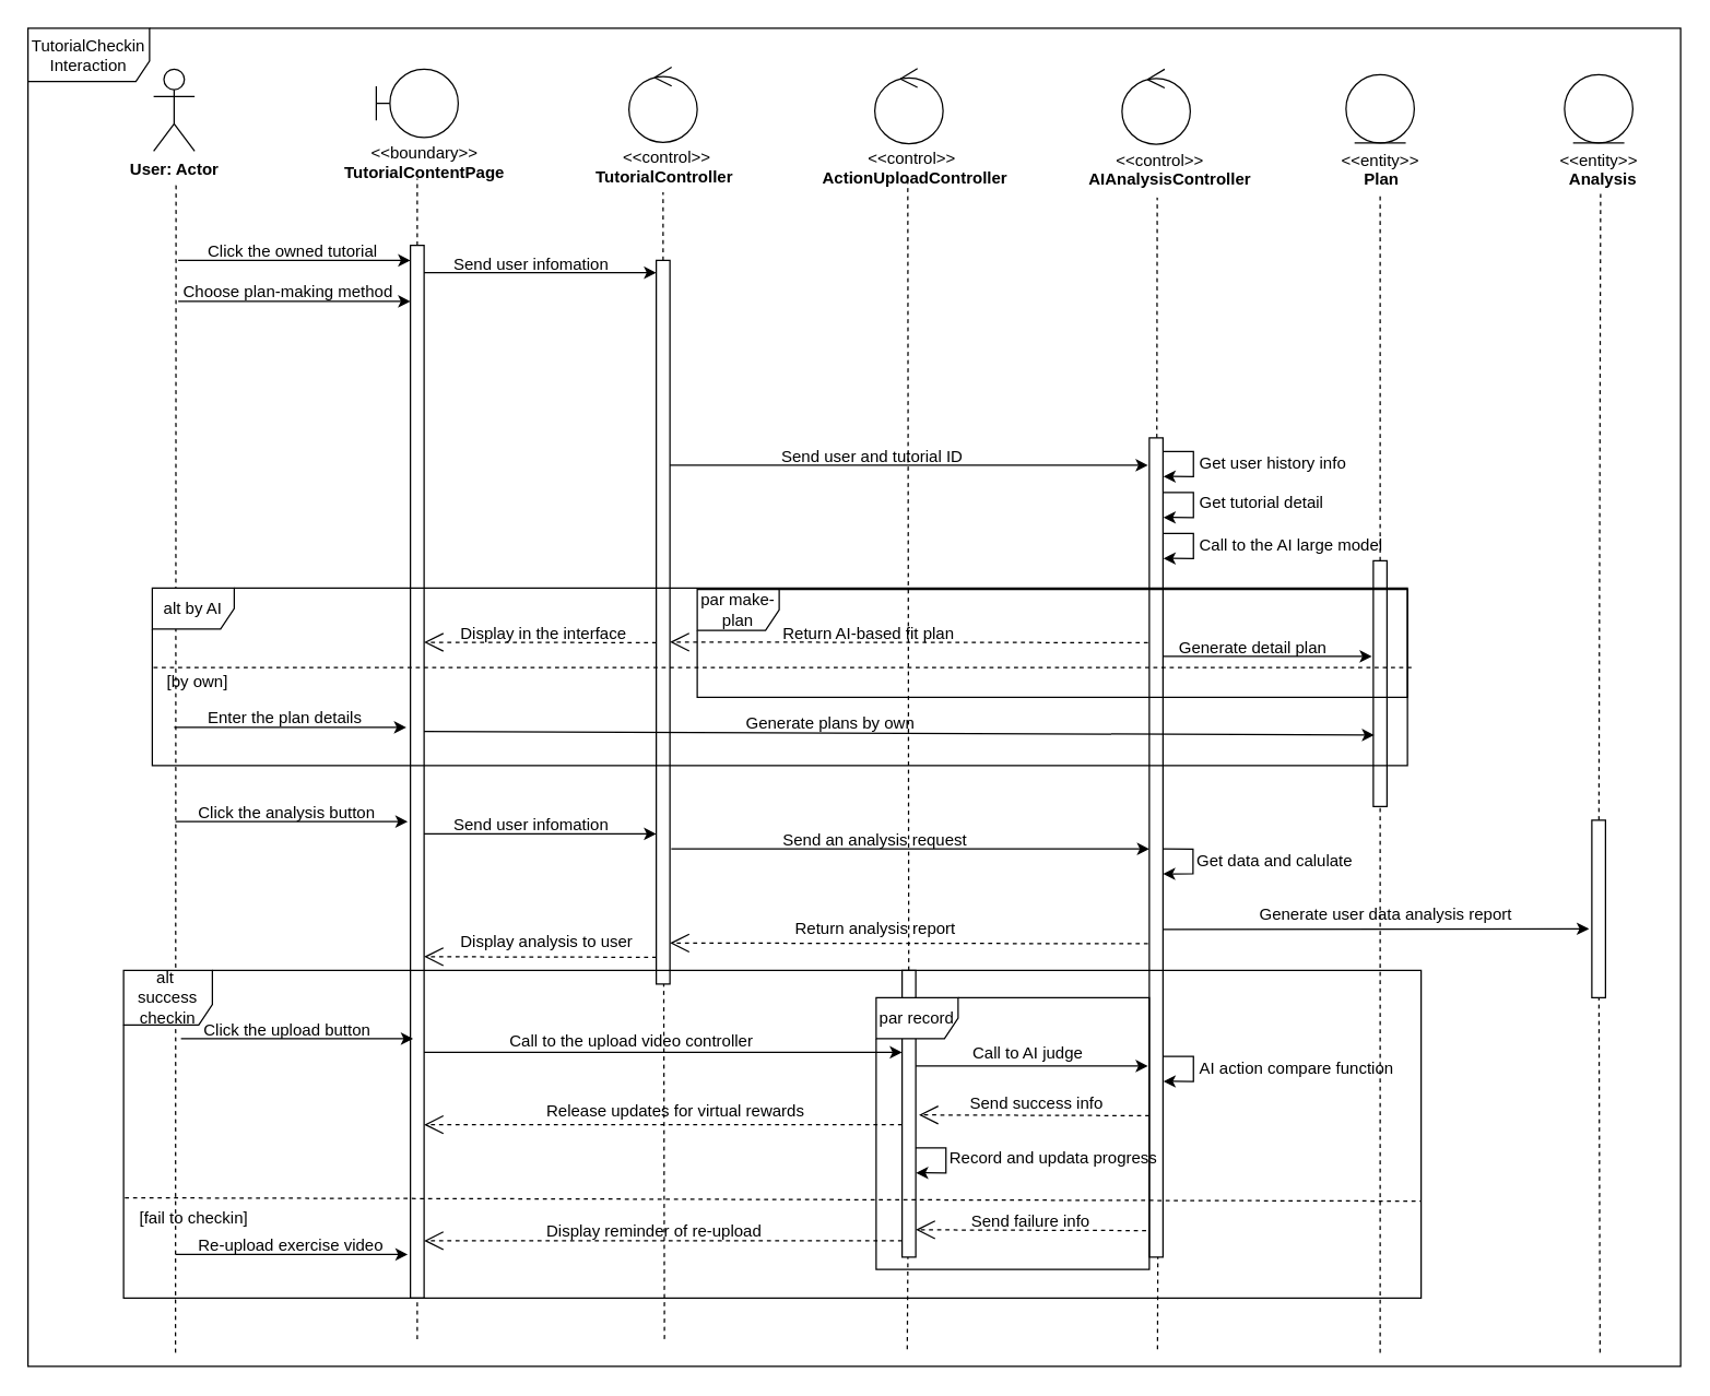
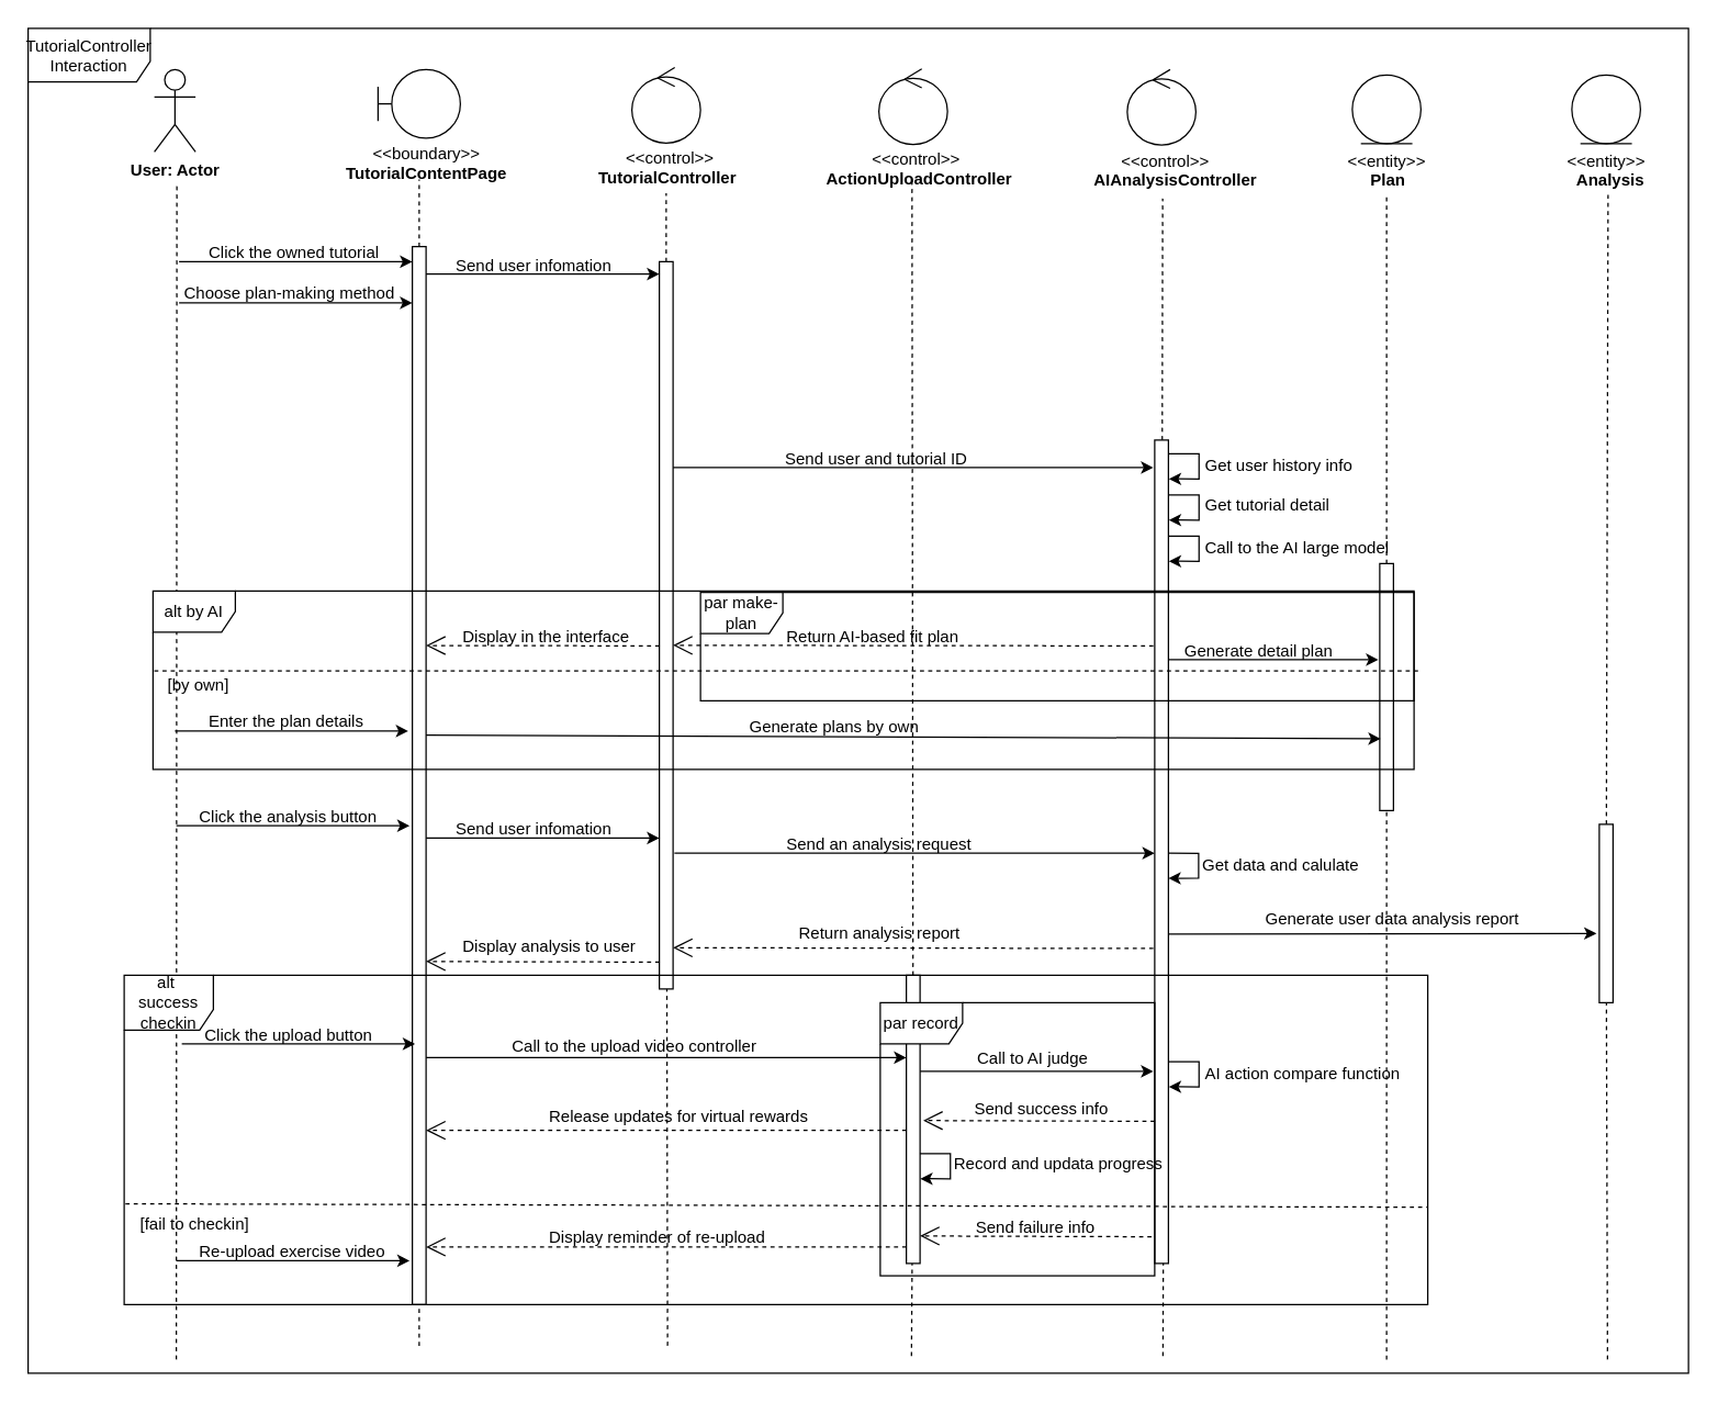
- <mxCell id="101" value="TutorialCheckin&lt;div&gt;Interaction&lt;/div&gt;" style="shape=umlFrame;whiteSpace=wrap;html=1;pointerEvents=0;width=89;height=39;" vertex="1" parent="1"><mxGeometry y="20" width="1210" height="980" as="geometry" x="20" /></mxCell>
+ <mxCell id="101" value="TutorialController&lt;div&gt;Interaction&lt;/div&gt;" style="shape=umlFrame;whiteSpace=wrap;html=1;pointerEvents=0;width=89;height=39;" vertex="1" parent="1"><mxGeometry y="20" width="1210" height="980" as="geometry" x="20" /></mxCell>
